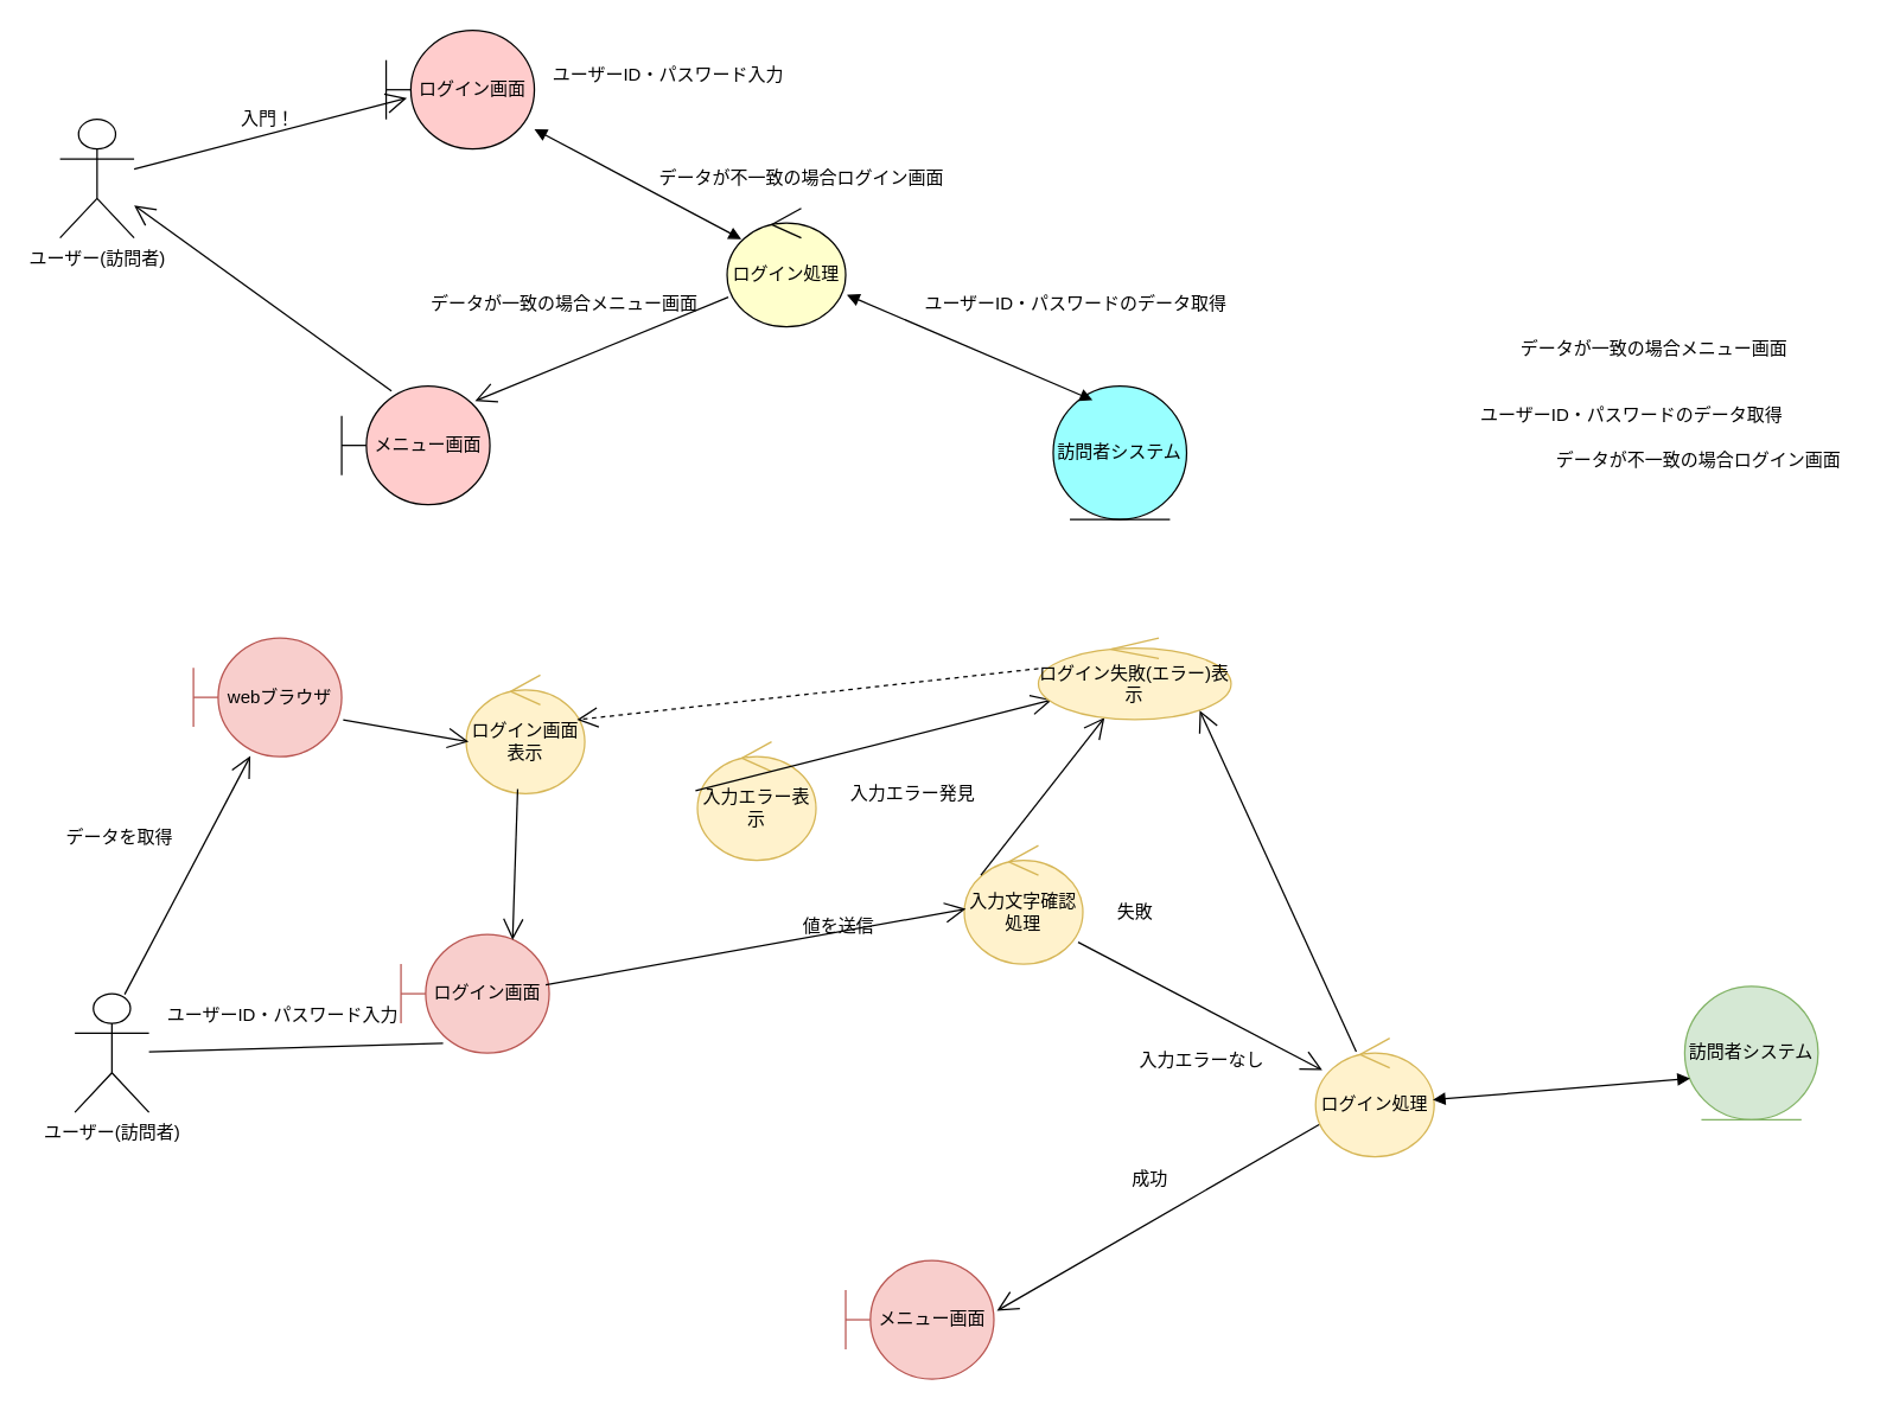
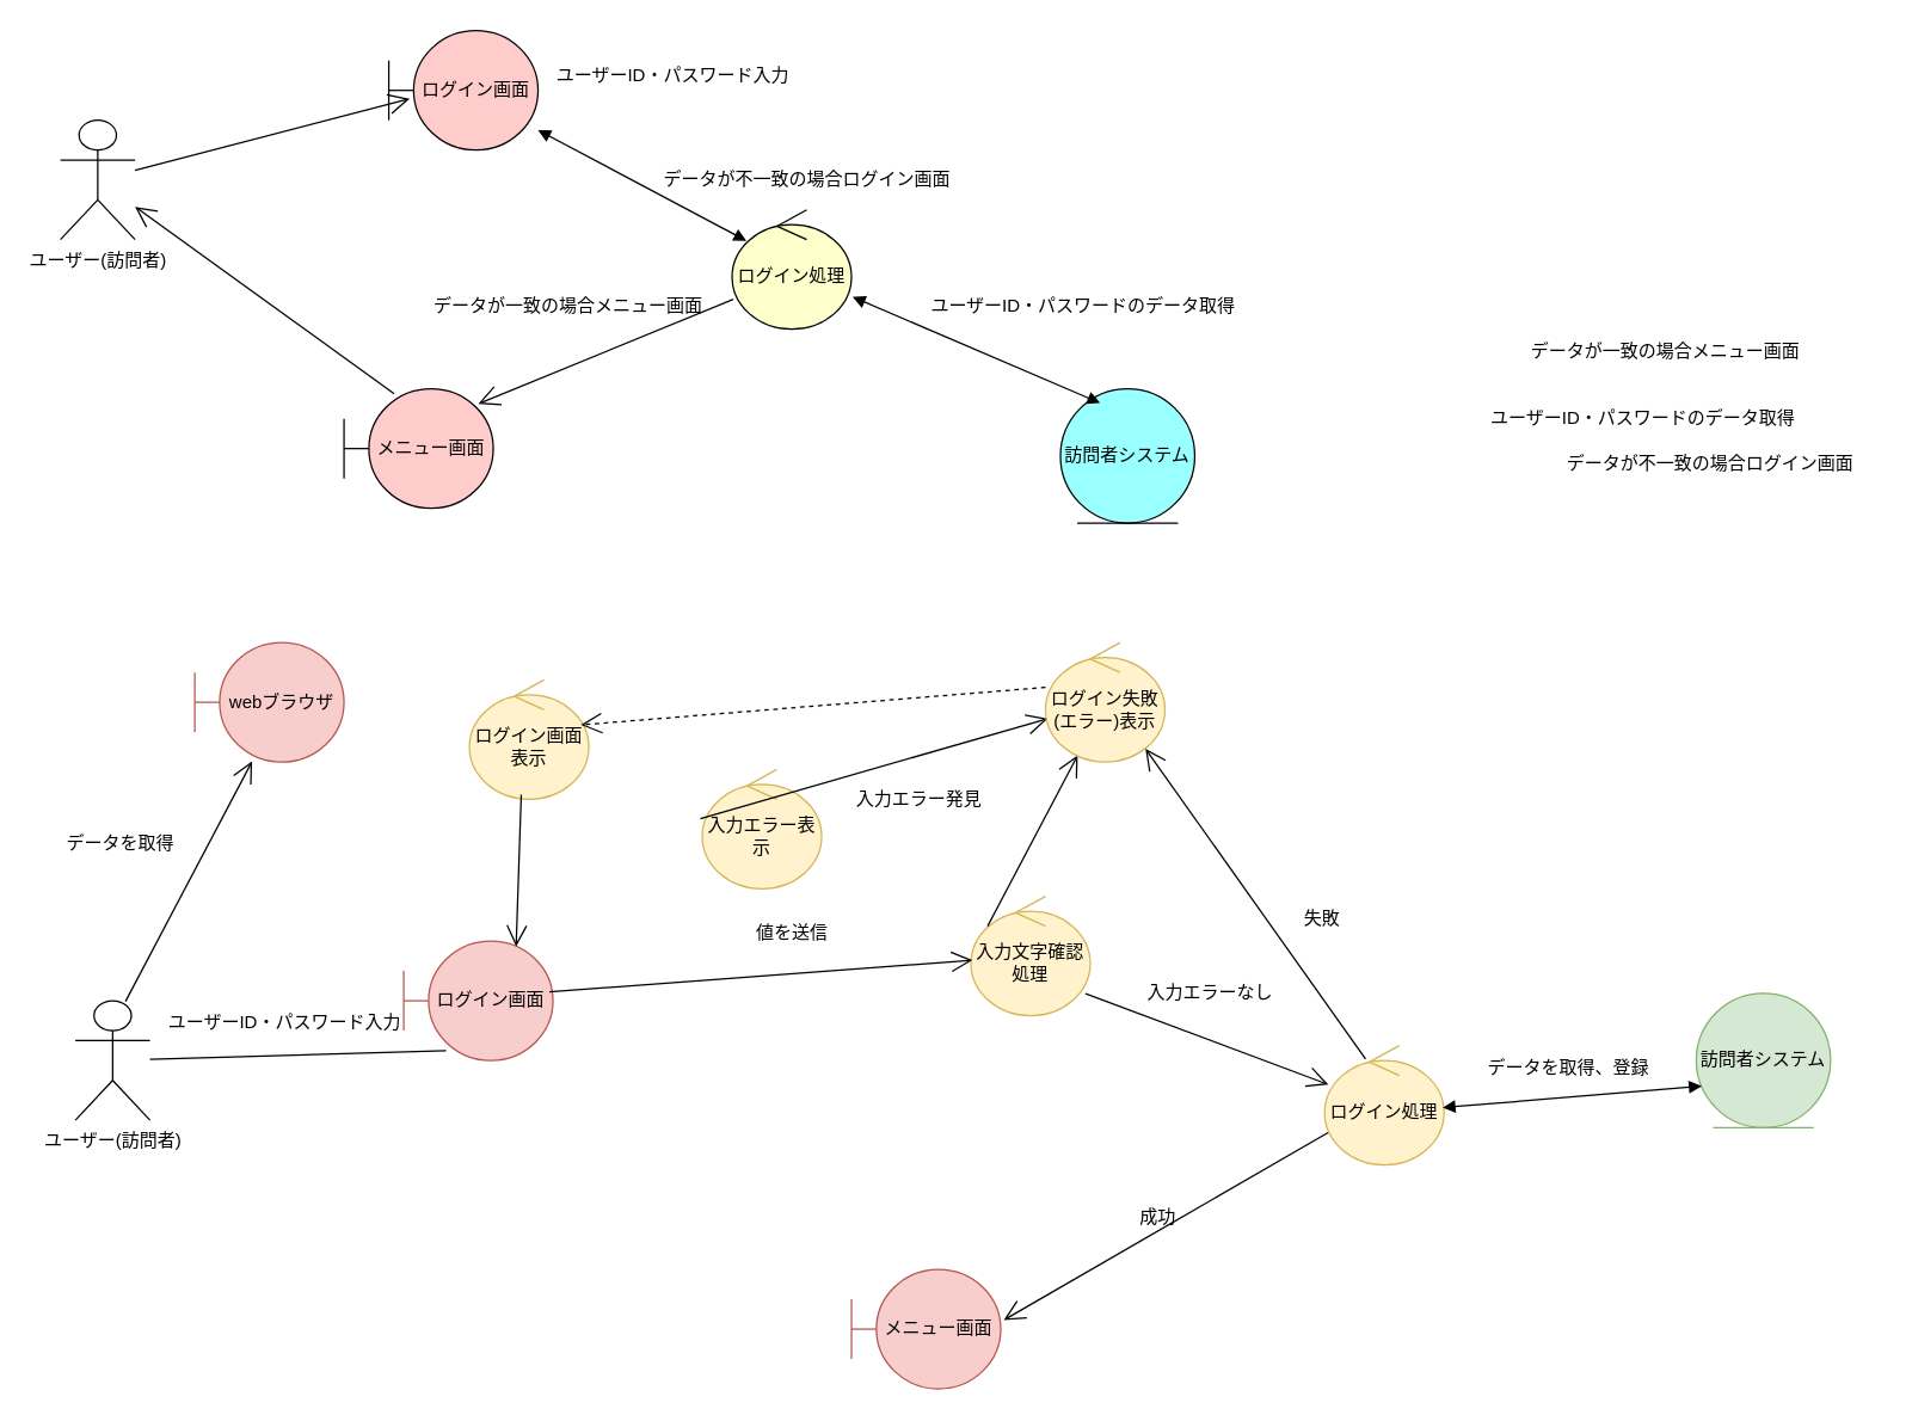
- <mxCell id="7" value="入門！" style="text;html=1;align=center;verticalAlign=middle;resizable=0;points=[];autosize=1;strokeColor=none;fillColor=none;" parent="1" vertex="1"><mxGeometry x="150" y="65" width="60" height="30" as="geometry" /></mxCell>
- <mxCell id="37" value="ログイン失敗(エラー)表示" style="ellipse;shape=umlControl;whiteSpace=wrap;html=1;fillColor=#fff2cc;strokeColor=#d6b656;" vertex="1" parent="1"><mxGeometry x="700" y="430" width="130" height="55" as="geometry" /></mxCell>
+ <mxCell id="37" value="ログイン失敗(エラー)表示" style="ellipse;shape=umlControl;whiteSpace=wrap;html=1;fillColor=#fff2cc;strokeColor=#d6b656;" vertex="1" parent="1"><mxGeometry x="700" y="430" width="80" height="80" as="geometry" /></mxCell>
- <mxCell id="46" value="" style="endArrow=open;endFill=1;endSize=12;html=1;rounded=0;exitX=1.01;exitY=0.689;exitDx=0;exitDy=0;exitPerimeter=0;entryX=0.02;entryY=0.562;entryDx=0;entryDy=0;entryPerimeter=0;" edge="1" parent="1" source="41" target="44"><mxGeometry width="160" relative="1" as="geometry"><mxPoint x="234" y="580" as="sourcePoint" /><mxPoint x="230" y="682" as="targetPoint" /></mxGeometry></mxCell>
- <mxCell id="31" value="入力エラー表示" style="ellipse;shape=umlControl;whiteSpace=wrap;html=1;fillColor=#fff2cc;strokeColor=#d6b656;" vertex="1" parent="1"><mxGeometry x="470" y="500" width="80" height="80" as="geometry" /></mxCell>
+ <mxCell id="31" value="入力エラー表示" style="ellipse;shape=umlControl;whiteSpace=wrap;html=1;fillColor=#fff2cc;strokeColor=#d6b656;" vertex="1" parent="1"><mxGeometry x="470" y="515" width="80" height="80" as="geometry" /></mxCell>
- <mxCell id="26" value="入力文字確認&lt;span style=&quot;background-color: transparent; color: light-dark(rgb(0, 0, 0), rgb(255, 255, 255));&quot;&gt;処理&lt;/span&gt;" style="ellipse;shape=umlControl;whiteSpace=wrap;html=1;fillColor=#fff2cc;strokeColor=#d6b656;" vertex="1" parent="1"><mxGeometry x="650" y="570" width="80" height="80" as="geometry" /></mxCell>
+ <mxCell id="26" value="入力文字確認&lt;span style=&quot;background-color: transparent; color: light-dark(rgb(0, 0, 0), rgb(255, 255, 255));&quot;&gt;処理&lt;/span&gt;" style="ellipse;shape=umlControl;whiteSpace=wrap;html=1;fillColor=#fff2cc;strokeColor=#d6b656;" vertex="1" parent="1"><mxGeometry x="650" y="600" width="80" height="80" as="geometry" /></mxCell>
- <mxCell id="40" value="失敗" style="text;html=1;align=center;verticalAlign=middle;resizable=0;points=[];autosize=1;strokeColor=none;fillColor=none;" vertex="1" parent="1"><mxGeometry x="740" y="600" width="50" height="30" as="geometry" /></mxCell>
+ <mxCell id="40" value="失敗" style="text;html=1;align=center;verticalAlign=middle;resizable=0;points=[];autosize=1;strokeColor=none;fillColor=none;" vertex="1" parent="1"><mxGeometry x="860" y="600" width="50" height="30" as="geometry" /></mxCell>
- <mxCell id="27" value="値を送信" style="text;html=1;align=center;verticalAlign=middle;resizable=0;points=[];autosize=1;strokeColor=none;fillColor=none;" vertex="1" parent="1"><mxGeometry x="530" y="610" width="70" height="30" as="geometry" /></mxCell>
+ <mxCell id="27" value="値を送信" style="text;html=1;align=center;verticalAlign=middle;resizable=0;points=[];autosize=1;strokeColor=none;fillColor=none;" vertex="1" parent="1"><mxGeometry x="495" y="610" width="70" height="30" as="geometry" /></mxCell>
- <mxCell id="29" value="入力エラーなし" style="text;html=1;align=center;verticalAlign=middle;resizable=0;points=[];autosize=1;strokeColor=none;fillColor=none;" vertex="1" parent="1"><mxGeometry x="755" y="700" width="110" height="30" as="geometry" /></mxCell>
+ <mxCell id="29" value="入力エラーなし" style="text;html=1;align=center;verticalAlign=middle;resizable=0;points=[];autosize=1;strokeColor=none;fillColor=none;" vertex="1" parent="1"><mxGeometry x="755" y="650" width="110" height="30" as="geometry" /></mxCell>
+ <mxCell id="36" value="データを取得、登録" style="text;html=1;align=center;verticalAlign=middle;resizable=0;points=[];autosize=1;strokeColor=none;fillColor=none;" vertex="1" parent="1"><mxGeometry x="985" y="700" width="130" height="30" as="geometry" /></mxCell>
- <mxCell id="39" value="成功" style="text;html=1;align=center;verticalAlign=middle;resizable=0;points=[];autosize=1;strokeColor=none;fillColor=none;" vertex="1" parent="1"><mxGeometry x="750" y="780" width="50" height="30" as="geometry" /></mxCell>
+ <mxCell id="39" value="成功" style="text;html=1;align=center;verticalAlign=middle;resizable=0;points=[];autosize=1;strokeColor=none;fillColor=none;" vertex="1" parent="1"><mxGeometry x="750" y="800" width="50" height="30" as="geometry" /></mxCell>
